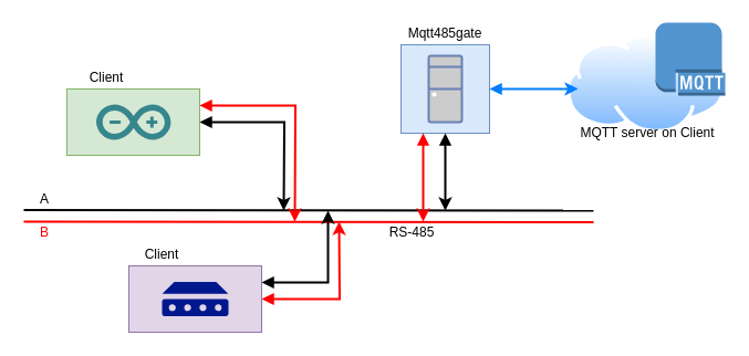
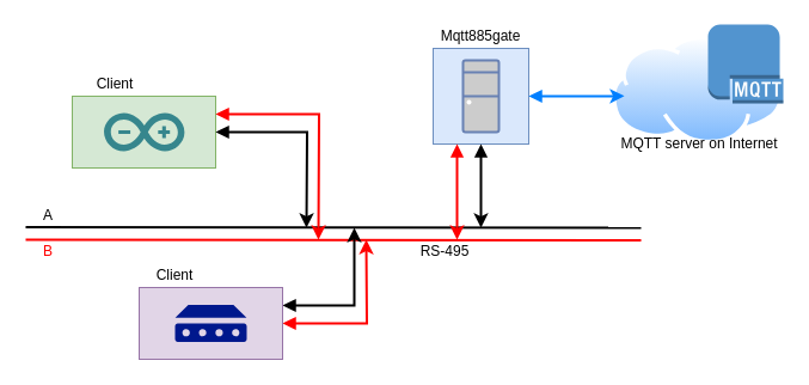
- <mxCell id="22" value="Mqtt485gate" style="text;html=1;strokeColor=none;fillColor=none;align=center;verticalAlign=middle;whiteSpace=wrap;rounded=0;" vertex="1" parent="1"><mxGeometry x="362" y="20" width="80" height="20" as="geometry" /></mxCell>
+ <mxCell id="22" value="Mqtt885gate" style="text;html=1;strokeColor=none;fillColor=none;align=center;verticalAlign=middle;whiteSpace=wrap;rounded=0;" vertex="1" parent="1"><mxGeometry x="362" y="20" width="80" height="20" as="geometry" /></mxCell>
- <mxCell id="21" value="MQTT server on Client" style="text;html=1;strokeColor=none;fillColor=none;align=center;verticalAlign=middle;whiteSpace=wrap;rounded=0;" vertex="1" parent="1"><mxGeometry x="515" y="110" width="140" height="20" as="geometry" /></mxCell>
+ <mxCell id="21" value="MQTT server on Internet" style="text;html=1;strokeColor=none;fillColor=none;align=center;verticalAlign=middle;whiteSpace=wrap;rounded=0;" vertex="1" parent="1"><mxGeometry x="515" y="110" width="140" height="20" as="geometry" /></mxCell>
- <mxCell id="18" value="RS-485" style="text;html=1;strokeColor=none;fillColor=none;align=center;verticalAlign=middle;whiteSpace=wrap;rounded=0;" vertex="1" parent="1"><mxGeometry x="332" y="200" width="80" height="20" as="geometry" /></mxCell>
+ <mxCell id="18" value="RS-495" style="text;html=1;strokeColor=none;fillColor=none;align=center;verticalAlign=middle;whiteSpace=wrap;rounded=0;" vertex="1" parent="1"><mxGeometry x="332" y="200" width="80" height="20" as="geometry" /></mxCell>
